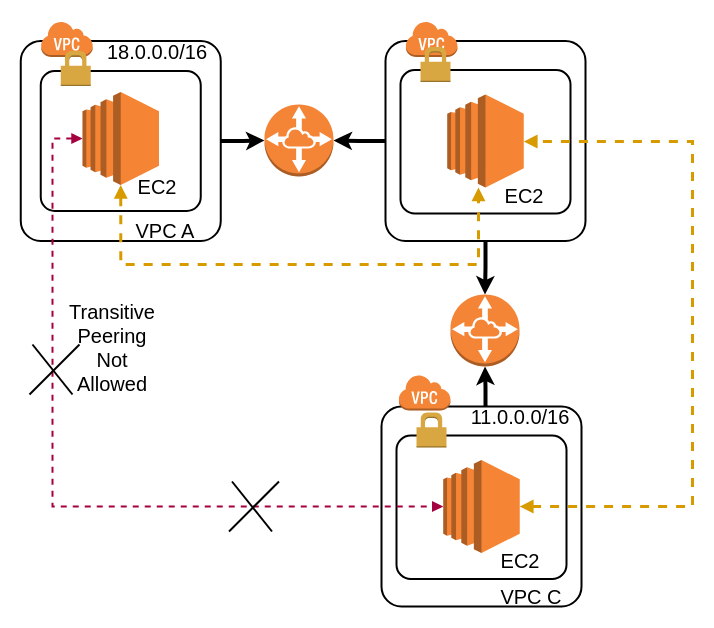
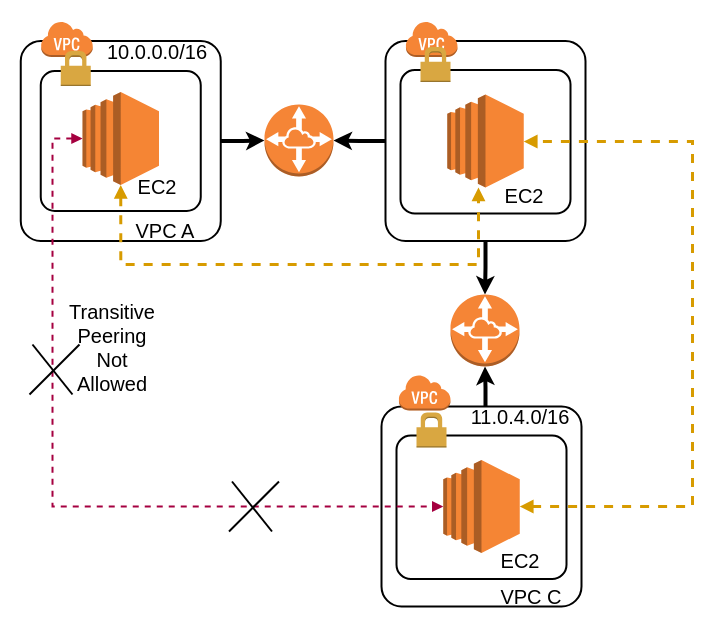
- <mxCell id="20" value="18.0.0.0/16" style="text;html=1;strokeColor=none;fillColor=none;align=center;verticalAlign=middle;whiteSpace=wrap;rounded=0;fontSize=20;" vertex="1" parent="1"><mxGeometry x="122" y="40.5" width="70" height="20" as="geometry" /></mxCell>
+ <mxCell id="20" value="10.0.0.0/16" style="text;html=1;strokeColor=none;fillColor=none;align=center;verticalAlign=middle;whiteSpace=wrap;rounded=0;fontSize=20;" vertex="1" parent="1"><mxGeometry x="122" y="40.5" width="70" height="20" as="geometry" /></mxCell>
- <mxCell id="29" value="11.0.0.0/16" style="text;html=1;strokeColor=none;fillColor=none;align=center;verticalAlign=middle;whiteSpace=wrap;rounded=0;fontSize=20;" vertex="1" parent="1"><mxGeometry x="485" y="406" width="70" height="20" as="geometry" /></mxCell>
+ <mxCell id="29" value="11.0.4.0/16" style="text;html=1;strokeColor=none;fillColor=none;align=center;verticalAlign=middle;whiteSpace=wrap;rounded=0;fontSize=20;" vertex="1" parent="1"><mxGeometry x="485" y="406" width="70" height="20" as="geometry" /></mxCell>
